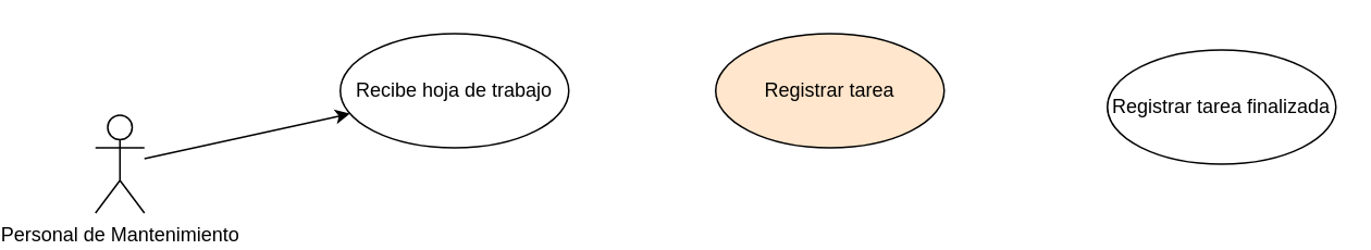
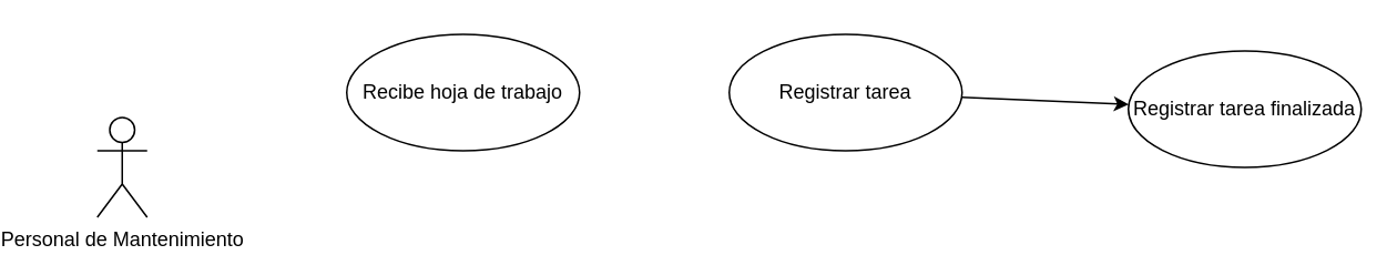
- <mxCell id="6" value="Registrar tarea" style="ellipse;whiteSpace=wrap;html=1;fillColor=#ffe6cc;" parent="1" vertex="1"><mxGeometry x="400" y="20" width="140" height="70" as="geometry" /></mxCell>
+ <mxCell id="6" value="Registrar tarea" style="ellipse;whiteSpace=wrap;html=1;" parent="1" vertex="1"><mxGeometry x="400" y="20" width="140" height="70" as="geometry" /></mxCell>
+ <mxCell id="5" style="edgeStyle=none;html=1;" parent="1" source="6" target="7" edge="1"><mxGeometry relative="1" as="geometry" /></mxCell>
- <mxCell id="2" style="edgeStyle=none;html=1;" parent="1" source="3" target="4" edge="1"><mxGeometry relative="1" as="geometry" /></mxCell>
